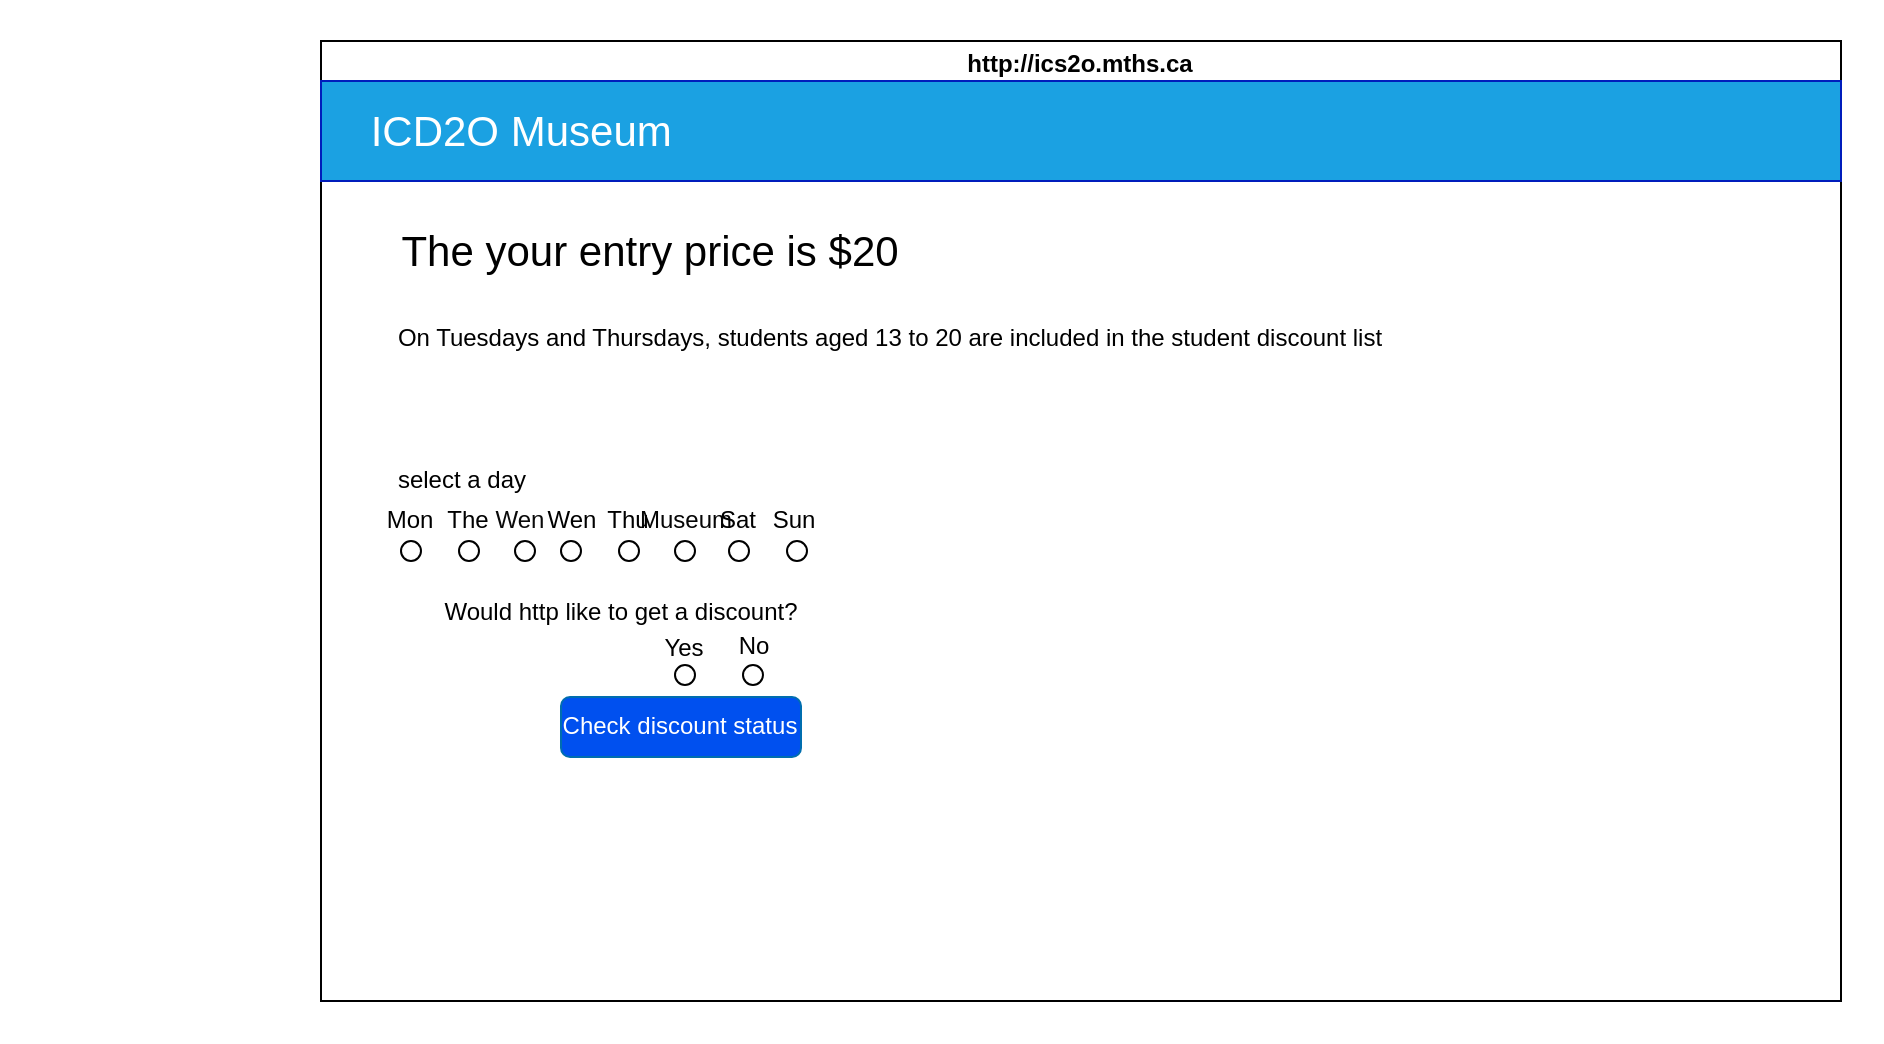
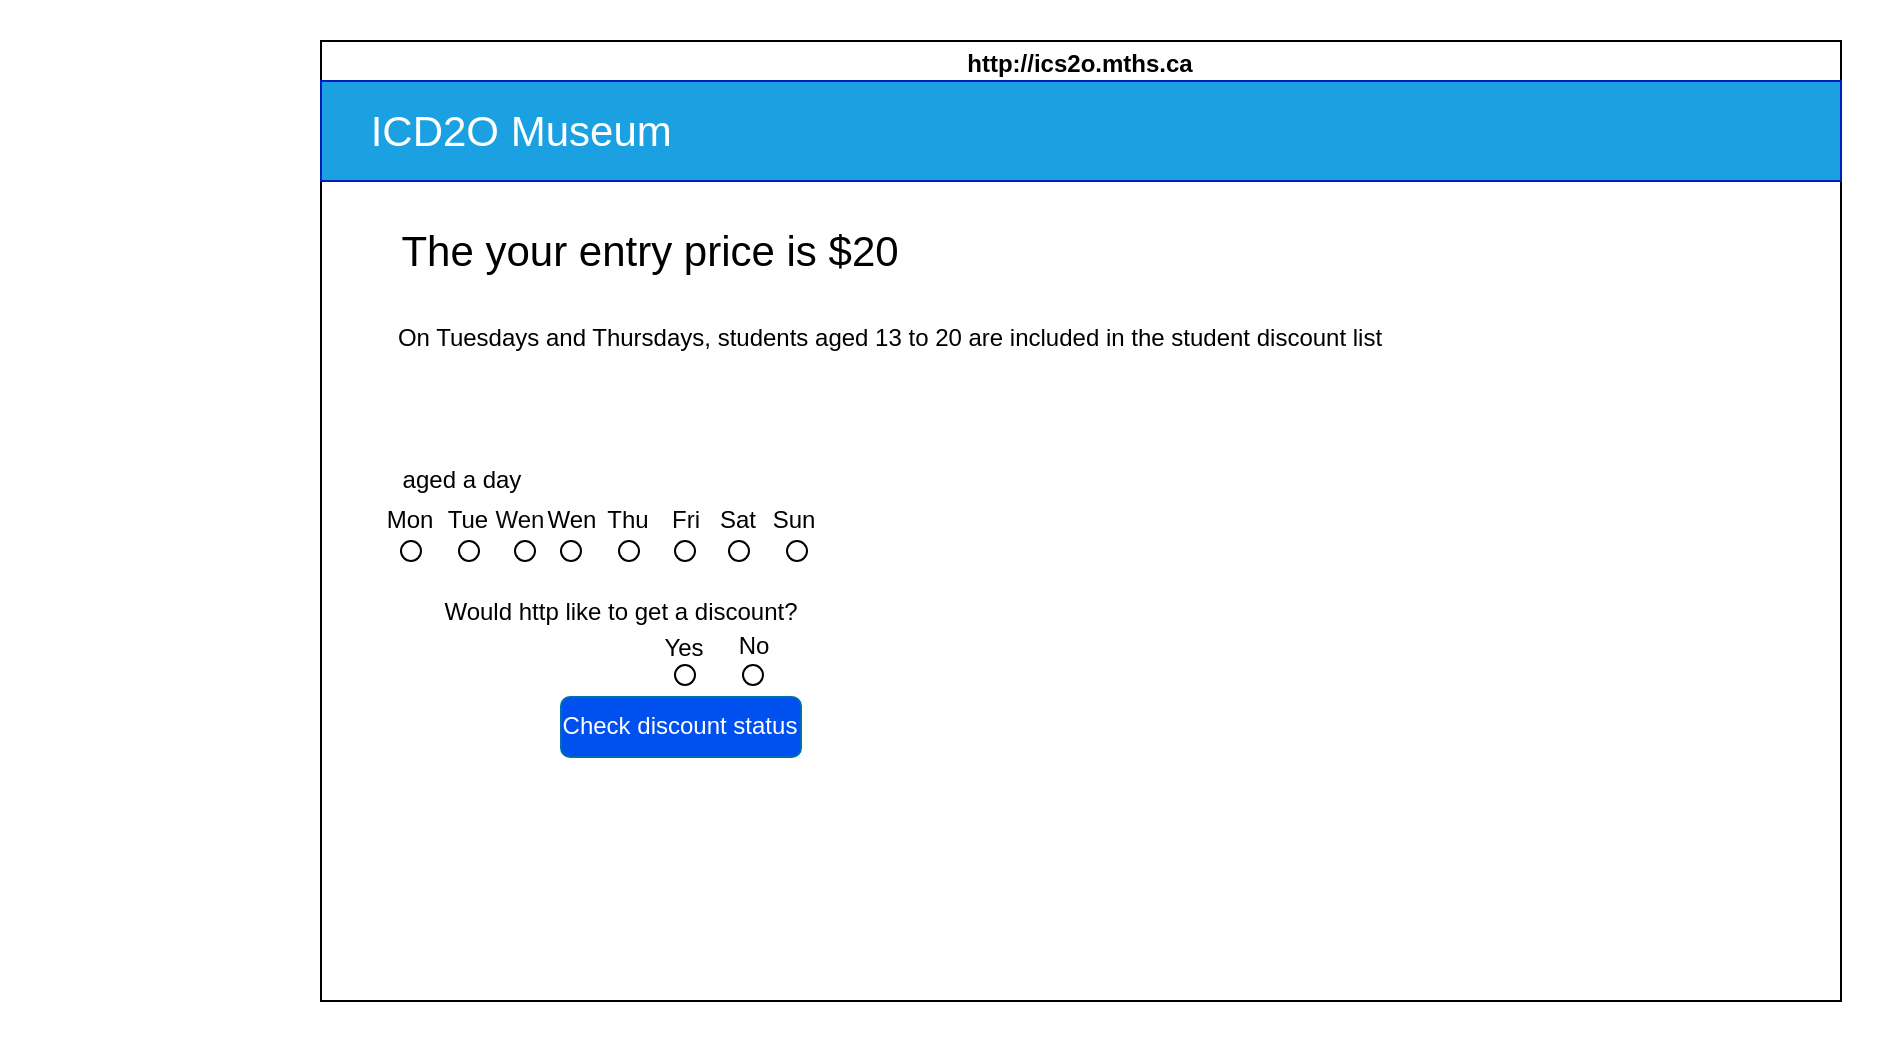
- <mxCell id="4" value="&lt;font color=&quot;#000000&quot;&gt;&lt;span style=&quot;font-size: 12px;&quot;&gt;select a day&lt;/span&gt;&lt;/font&gt;" style="text;html=1;align=center;verticalAlign=middle;whiteSpace=wrap;rounded=0;fontSize=21;" parent="2" vertex="1"><mxGeometry x="-14" y="200" width="170" height="31" as="geometry" /></mxCell>
+ <mxCell id="4" value="&lt;font color=&quot;#000000&quot;&gt;&lt;span style=&quot;font-size: 12px;&quot;&gt;aged a day&lt;/span&gt;&lt;/font&gt;" style="text;html=1;align=center;verticalAlign=middle;whiteSpace=wrap;rounded=0;fontSize=21;" parent="2" vertex="1"><mxGeometry x="-14" y="200" width="170" height="31" as="geometry" /></mxCell>
- <mxCell id="14" value="The" style="text;html=1;strokeColor=none;fillColor=none;align=center;verticalAlign=middle;whiteSpace=wrap;rounded=0;fontColor=#000000;" vertex="1" parent="1"><mxGeometry x="204" y="245" width="60" height="30" as="geometry" /></mxCell>
+ <mxCell id="14" value="Tue" style="text;html=1;strokeColor=none;fillColor=none;align=center;verticalAlign=middle;whiteSpace=wrap;rounded=0;fontColor=#000000;" vertex="1" parent="1"><mxGeometry x="204" y="245" width="60" height="30" as="geometry" /></mxCell>
- <mxCell id="9" value="Museum" style="text;html=1;strokeColor=none;fillColor=none;align=center;verticalAlign=middle;whiteSpace=wrap;rounded=0;fontColor=#050505;" vertex="1" parent="2"><mxGeometry x="153" y="225" width="60" height="30" as="geometry" /></mxCell>
+ <mxCell id="9" value="Fri" style="text;html=1;strokeColor=none;fillColor=none;align=center;verticalAlign=middle;whiteSpace=wrap;rounded=0;fontColor=#050505;" vertex="1" parent="2"><mxGeometry x="153" y="225" width="60" height="30" as="geometry" /></mxCell>
